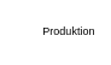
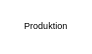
- <mxCell id="2" value="Produktion" style="text;html=1;align=center;verticalAlign=middle;resizable=0;points=[];autosize=1;strokeColor=none;fillColor=none;" vertex="1" parent="1"><mxGeometry x="35" y="20" width="80" height="30" as="geometry" /></mxCell>
+ <mxCell id="2" value="Produktion" style="text;html=1;align=center;verticalAlign=middle;resizable=0;points=[];autosize=1;strokeColor=none;fillColor=none;" vertex="1" parent="1"><mxGeometry x="20" y="20" width="80" height="30" as="geometry" /></mxCell>
